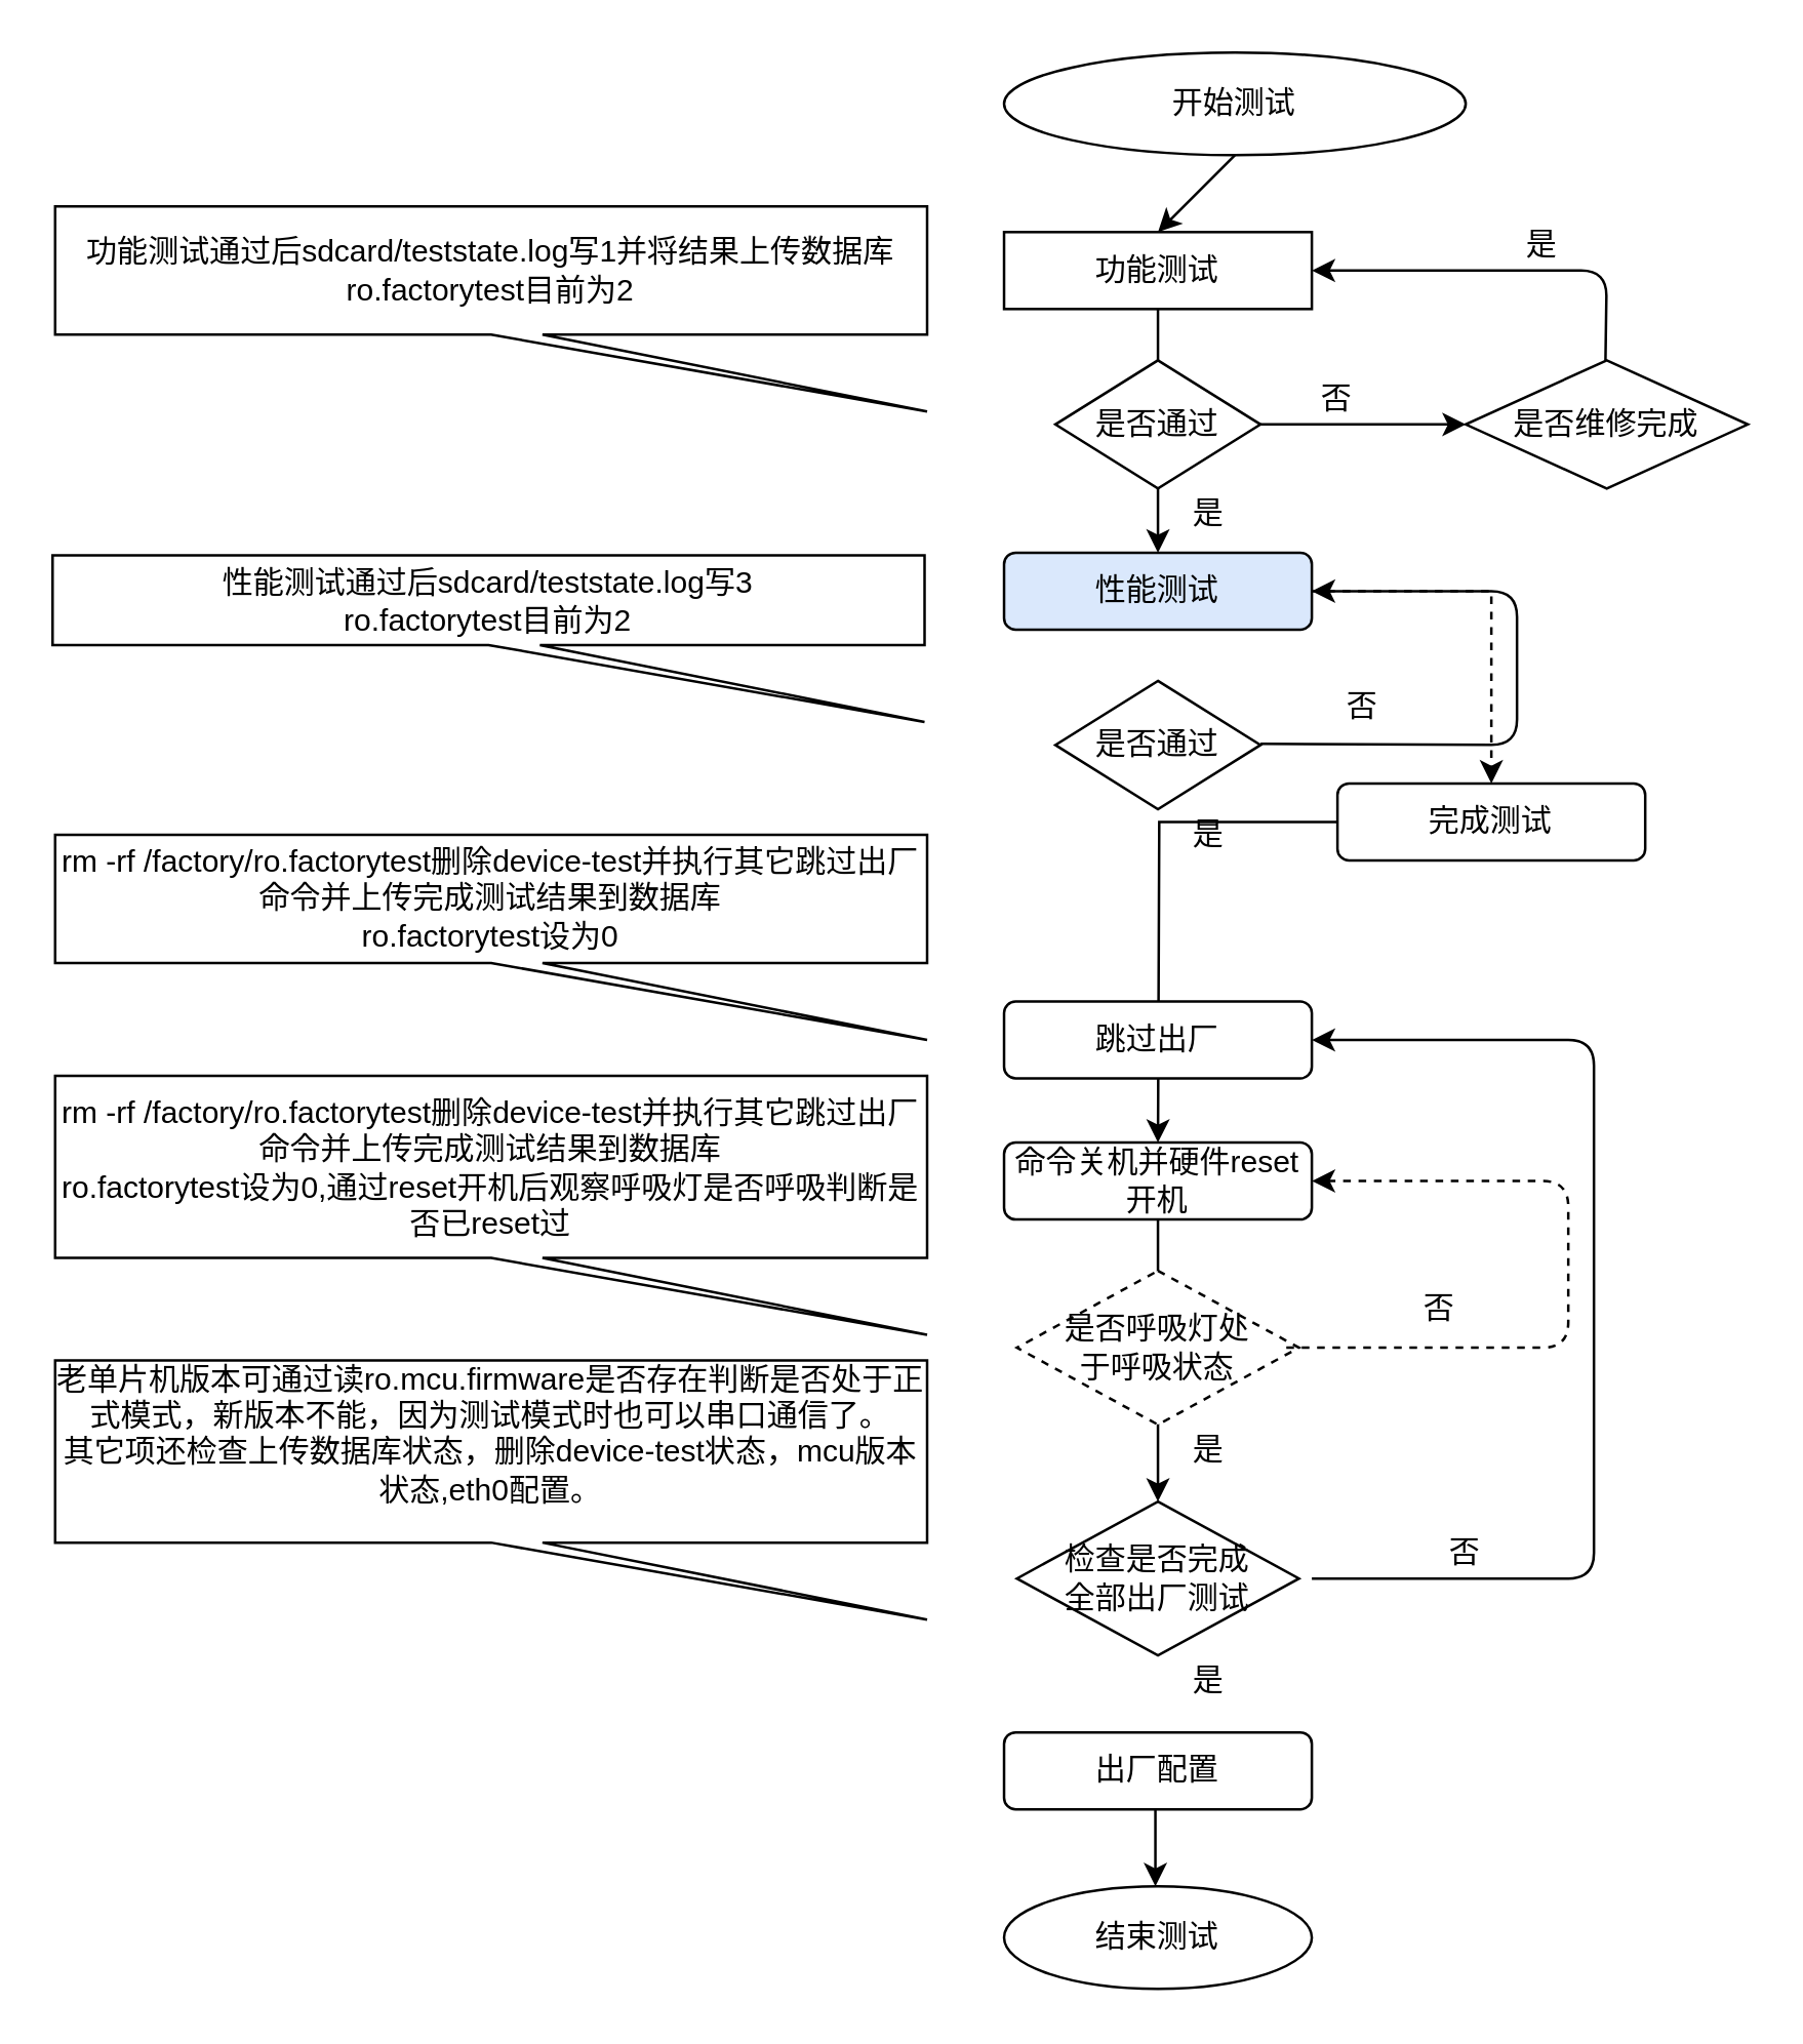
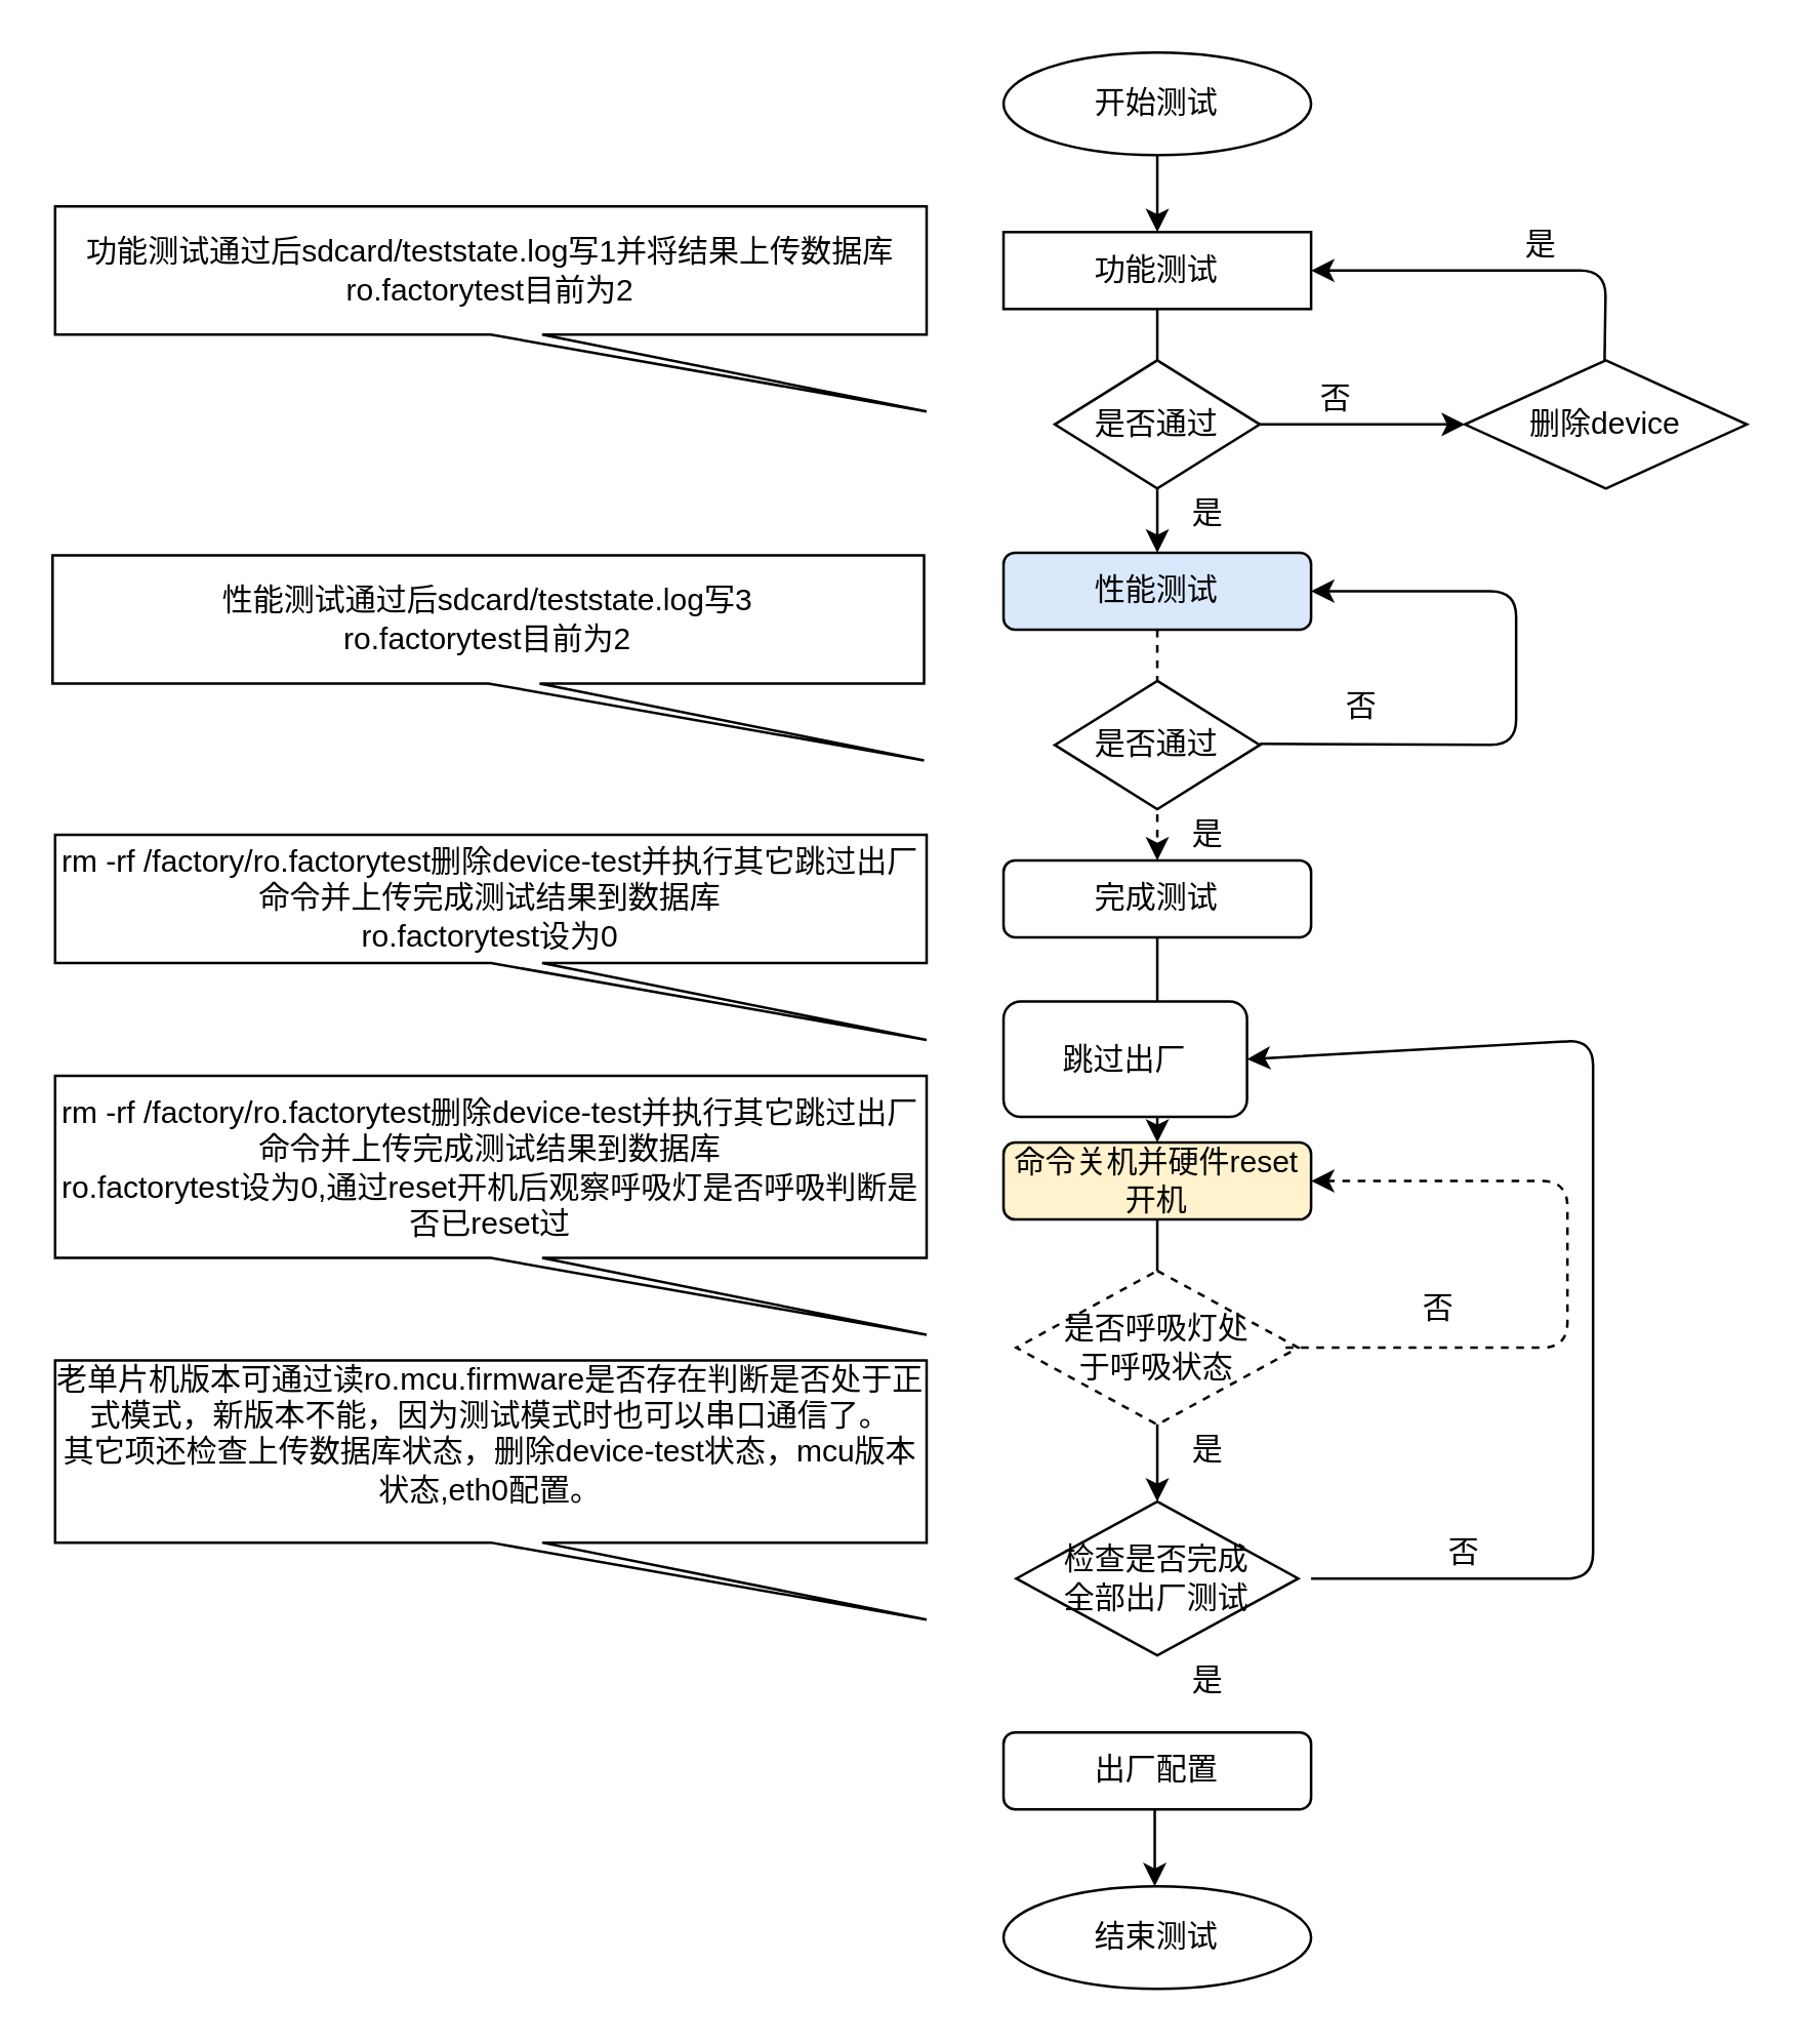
- <mxCell id="2" value="开始测试" style="ellipse;whiteSpace=wrap;html=1;" parent="1" vertex="1"><mxGeometry x="391" y="20" width="180" height="40" as="geometry" /></mxCell>
+ <mxCell id="2" value="开始测试" style="ellipse;whiteSpace=wrap;html=1;" parent="1" vertex="1"><mxGeometry x="391" y="20" width="120" height="40" as="geometry" /></mxCell>
- <mxCell id="13" value="是否维修完成" style="rhombus;whiteSpace=wrap;html=1;" parent="1" vertex="1"><mxGeometry x="571" y="140" width="110" height="50" as="geometry" /></mxCell>
+ <mxCell id="13" value="删除device" style="rhombus;whiteSpace=wrap;html=1;" parent="1" vertex="1"><mxGeometry x="571" y="140" width="110" height="50" as="geometry" /></mxCell>
- <mxCell id="23" value="性能测试通过后sdcard/teststate.log写3&lt;br&gt;ro.factorytest目前为2&lt;br&gt;" style="shape=callout;whiteSpace=wrap;html=1;perimeter=calloutPerimeter;position2=1;" parent="1" vertex="1"><mxGeometry x="20" y="216" width="340" height="65" as="geometry" /></mxCell>
+ <mxCell id="23" value="性能测试通过后sdcard/teststate.log写3&lt;br&gt;ro.factorytest目前为2&lt;br&gt;" style="shape=callout;whiteSpace=wrap;html=1;perimeter=calloutPerimeter;position2=1;" parent="1" vertex="1"><mxGeometry x="20" y="216" width="340" height="80" as="geometry" /></mxCell>
- <mxCell id="8" value="完成测试" style="rounded=1;whiteSpace=wrap;html=1;" parent="1" vertex="1"><mxGeometry x="521" y="305" width="120" height="30" as="geometry" /></mxCell>
+ <mxCell id="8" value="完成测试" style="rounded=1;whiteSpace=wrap;html=1;" parent="1" vertex="1"><mxGeometry x="391" y="335" width="120" height="30" as="geometry" /></mxCell>
- <mxCell id="9" value="跳过出厂" style="rounded=1;whiteSpace=wrap;html=1;" parent="1" vertex="1"><mxGeometry x="391" y="390" width="120" height="30" as="geometry" /></mxCell>
+ <mxCell id="9" value="跳过出厂" style="rounded=1;whiteSpace=wrap;html=1;" parent="1" vertex="1"><mxGeometry x="391" y="390" width="95" height="45" as="geometry" /></mxCell>
- <mxCell id="25" value="命令关机并硬件reset开机" style="rounded=1;whiteSpace=wrap;html=1;" parent="1" vertex="1"><mxGeometry x="391" y="445" width="120" height="30" as="geometry" /></mxCell>
+ <mxCell id="25" value="命令关机并硬件reset开机" style="rounded=1;whiteSpace=wrap;html=1;fillColor=#fff2cc;" parent="1" vertex="1"><mxGeometry x="391" y="445" width="120" height="30" as="geometry" /></mxCell>
